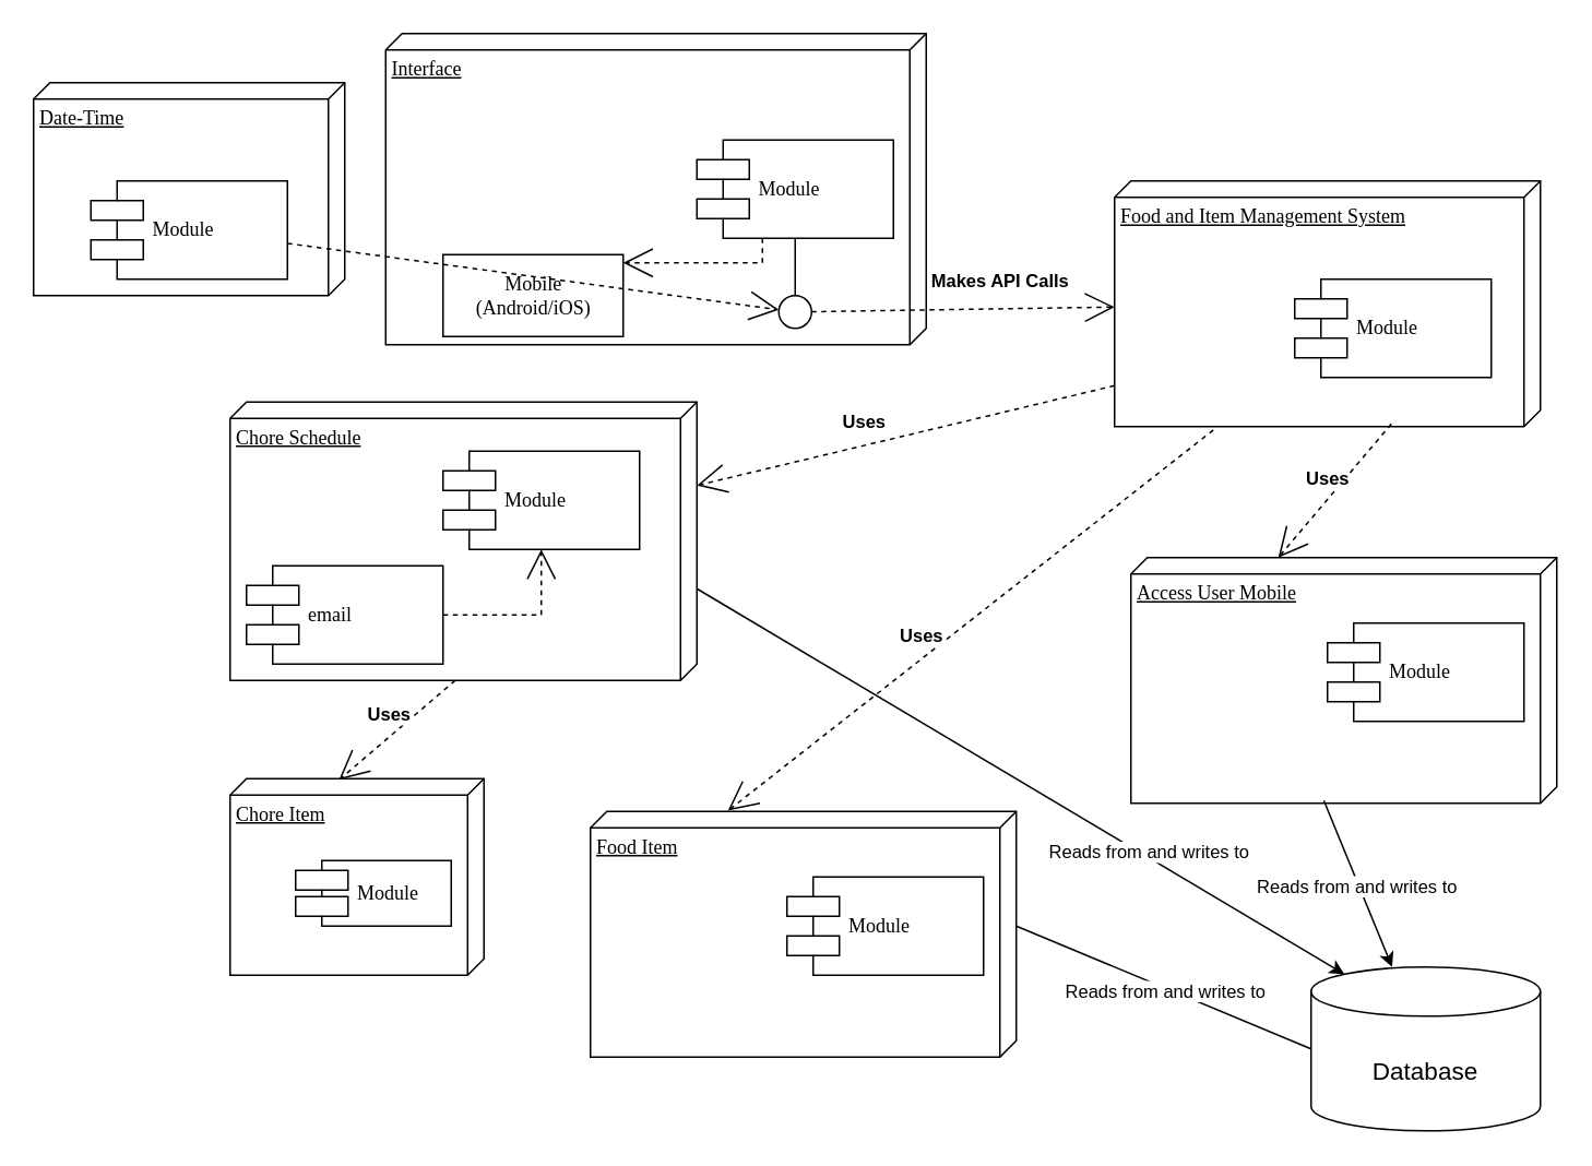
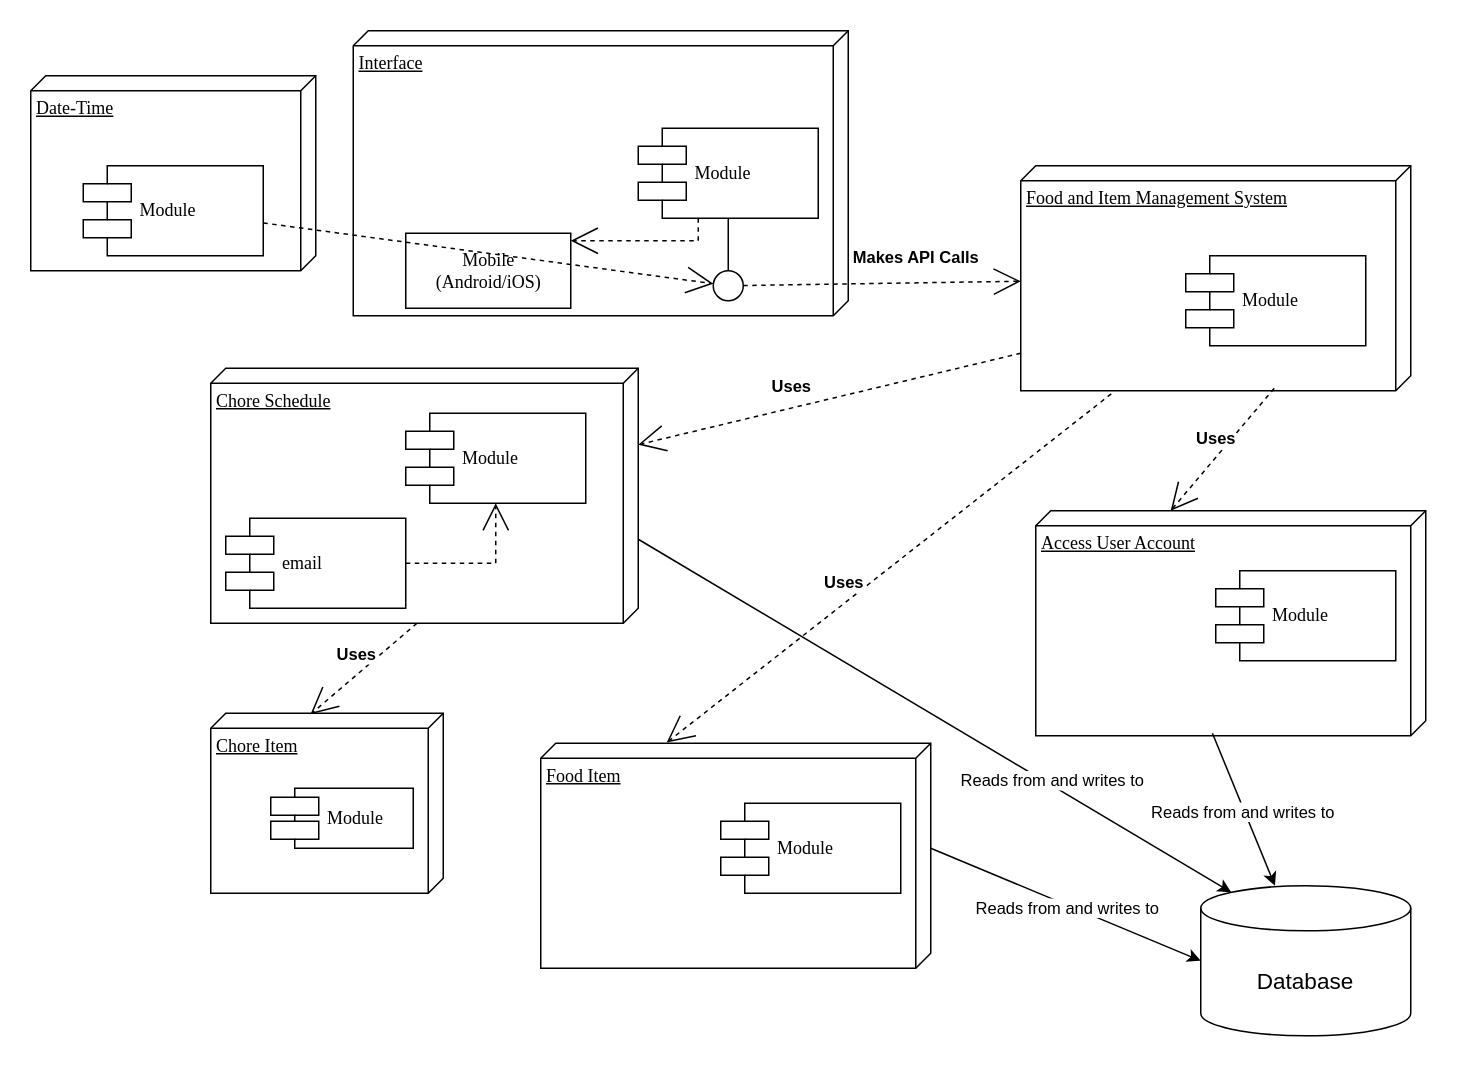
- <mxCell id="11" value="Access User Mobile" style="verticalAlign=top;align=left;spacingTop=8;spacingLeft=2;spacingRight=12;shape=cube;size=10;direction=south;fontStyle=4;html=1;rounded=0;shadow=0;comic=0;labelBackgroundColor=none;strokeWidth=1;fontFamily=Verdana;fontSize=12" vertex="1" parent="1"><mxGeometry x="690" y="340" width="260" height="150" as="geometry" /></mxCell>
+ <mxCell id="11" value="Access User Account" style="verticalAlign=top;align=left;spacingTop=8;spacingLeft=2;spacingRight=12;shape=cube;size=10;direction=south;fontStyle=4;html=1;rounded=0;shadow=0;comic=0;labelBackgroundColor=none;strokeWidth=1;fontFamily=Verdana;fontSize=12" vertex="1" parent="1"><mxGeometry x="690" y="340" width="260" height="150" as="geometry" /></mxCell>
- <mxCell id="28" value="" style="endArrow=none;html=1;rounded=0;exitX=0;exitY=0;exitDx=70;exitDy=0;exitPerimeter=0;entryX=0;entryY=0.5;entryDx=0;entryDy=0;entryPerimeter=0;" edge="1" parent="1" source="15" target="25"><mxGeometry width="50" height="50" relative="1" as="geometry"><mxPoint x="749" y="524" as="sourcePoint" /><mxPoint x="790" y="626" as="targetPoint" /></mxGeometry></mxCell>
+ <mxCell id="28" value="" style="endArrow=classic;html=1;rounded=0;exitX=0;exitY=0;exitDx=70;exitDy=0;exitPerimeter=0;entryX=0;entryY=0.5;entryDx=0;entryDy=0;entryPerimeter=0;" edge="1" parent="1" source="15" target="25"><mxGeometry width="50" height="50" relative="1" as="geometry"><mxPoint x="749" y="524" as="sourcePoint" /><mxPoint x="790" y="626" as="targetPoint" /></mxGeometry></mxCell>
